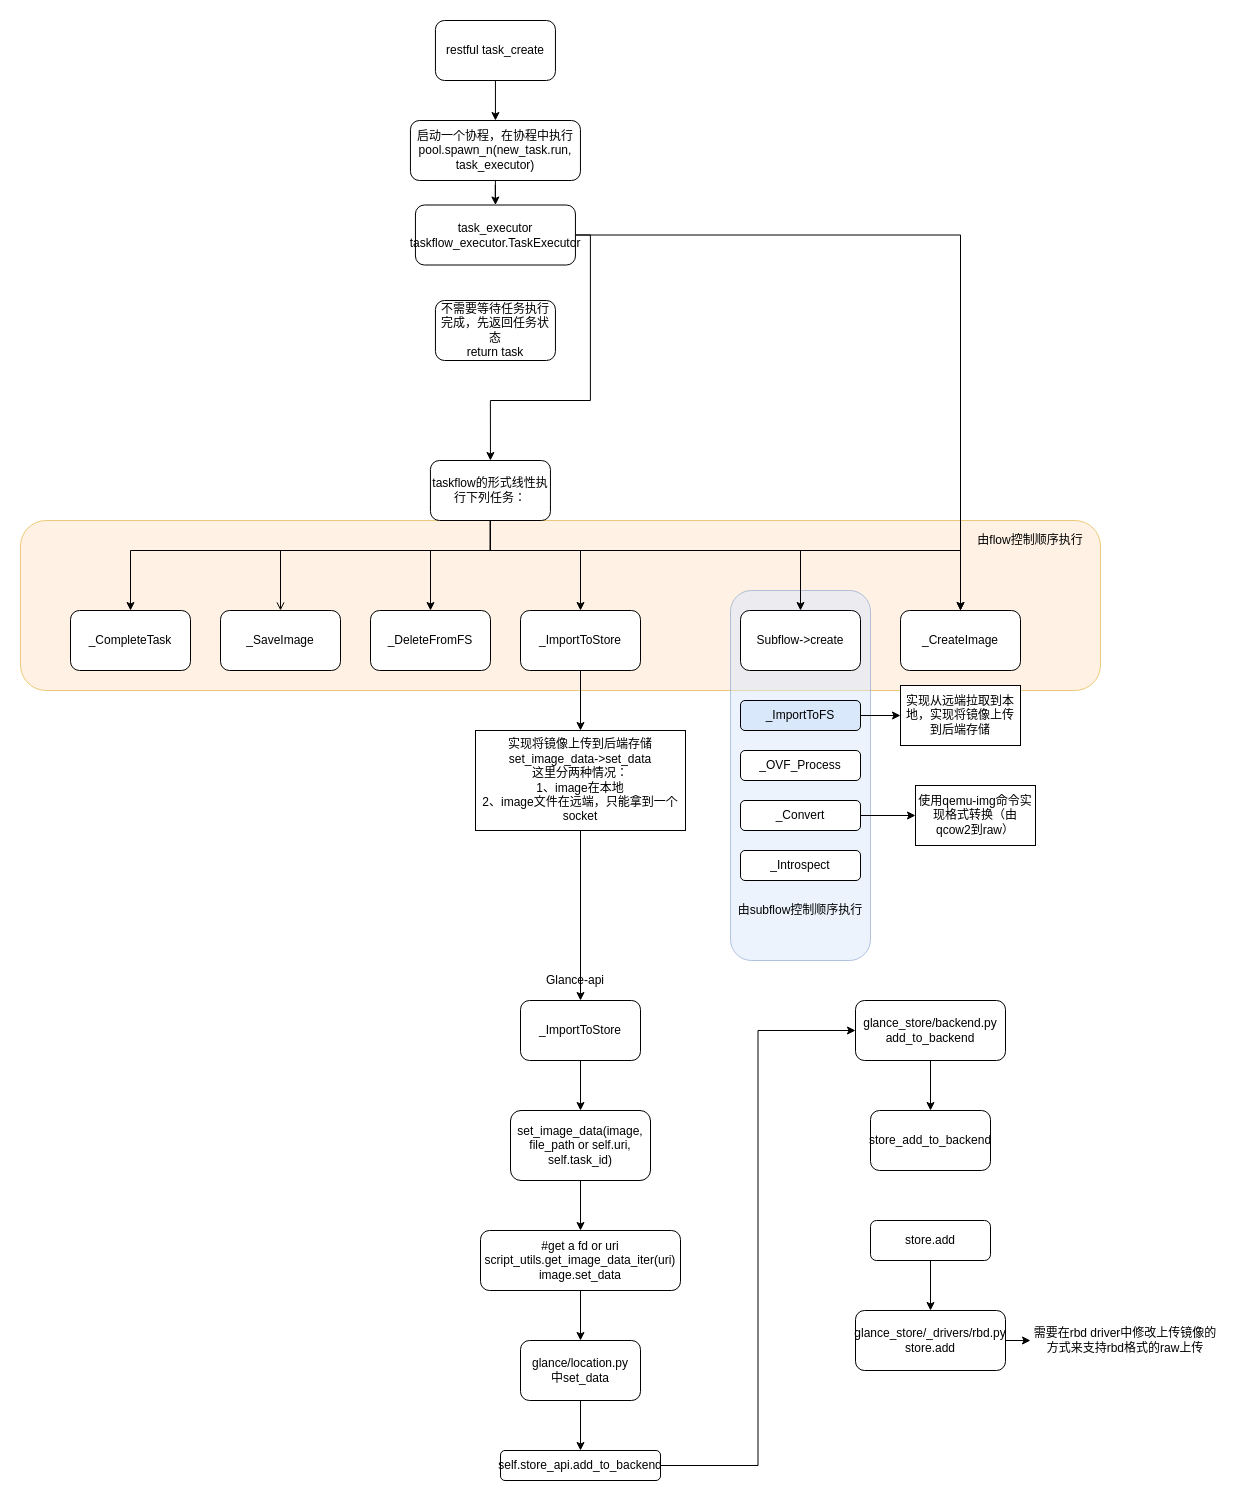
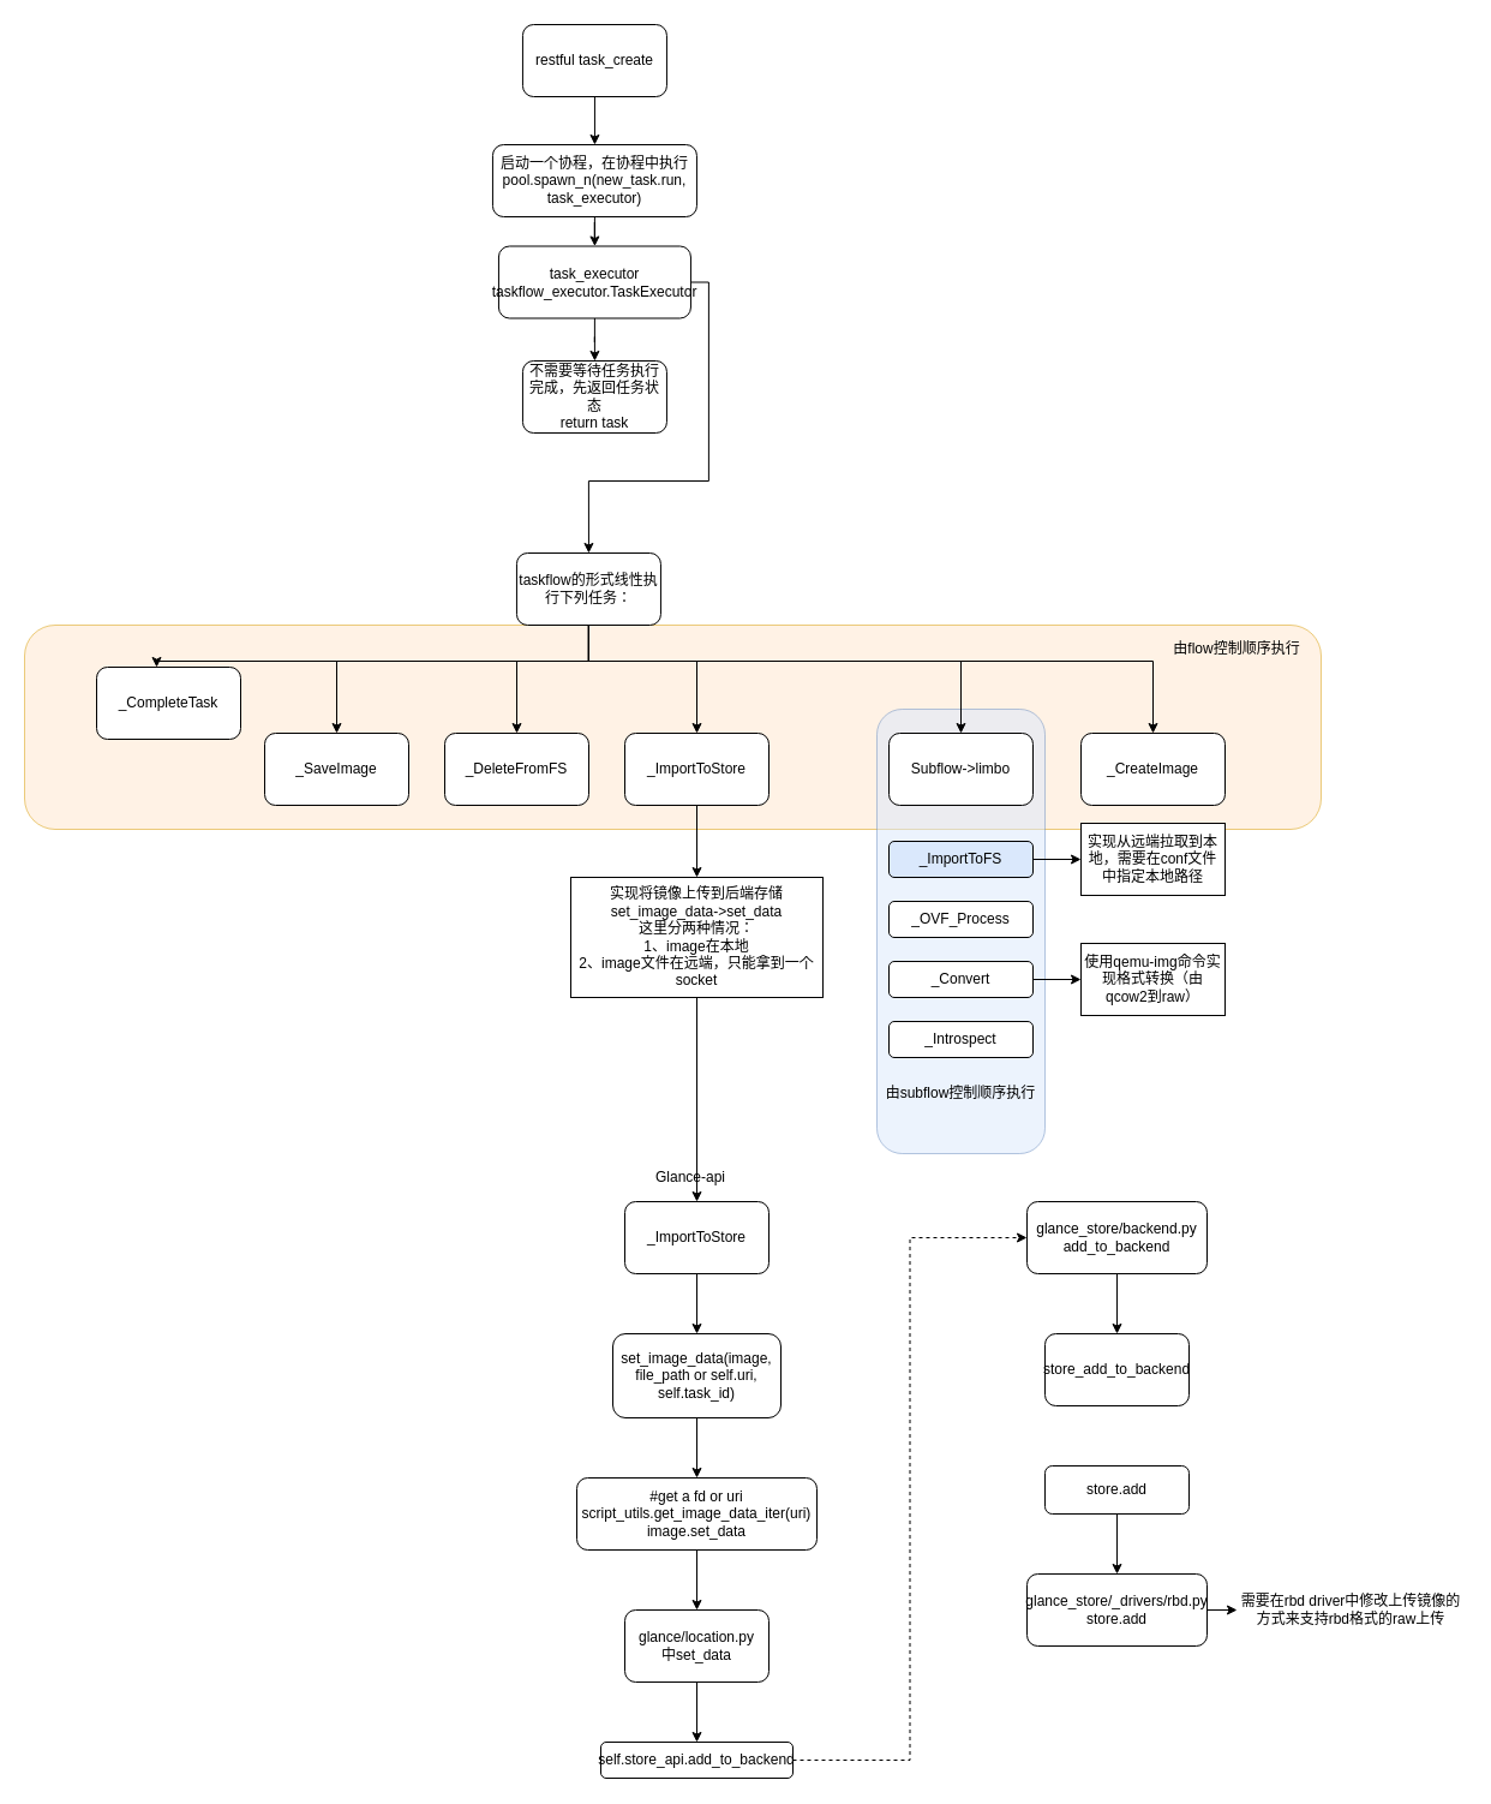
- <mxCell id="7" style="edgeStyle=orthogonalEdgeStyle;rounded=0;orthogonalLoop=1;jettySize=auto;html=1;" parent="1" source="8" target="16" edge="1"><mxGeometry relative="1" as="geometry" /></mxCell>
+ <mxCell id="7" style="edgeStyle=orthogonalEdgeStyle;rounded=0;orthogonalLoop=1;jettySize=auto;html=1;entryX=0.5;entryY=0;entryDx=0;entryDy=0;" parent="1" source="8" target="35" edge="1"><mxGeometry relative="1" as="geometry" /></mxCell>
- <mxCell id="11" style="edgeStyle=orthogonalEdgeStyle;rounded=0;orthogonalLoop=1;jettySize=auto;html=1;endArrow=open;" parent="1" source="15" target="25" edge="1"><mxGeometry relative="1" as="geometry"><Array as="points"><mxPoint x="490" y="550" /><mxPoint x="280" y="550" /></Array></mxGeometry></mxCell>
+ <mxCell id="11" style="edgeStyle=orthogonalEdgeStyle;rounded=0;orthogonalLoop=1;jettySize=auto;html=1;" parent="1" source="15" target="25" edge="1"><mxGeometry relative="1" as="geometry"><Array as="points"><mxPoint x="490" y="550" /><mxPoint x="280" y="550" /></Array></mxGeometry></mxCell>
- <mxCell id="26" value="_CompleteTask" style="rounded=1;whiteSpace=wrap;html=1;" parent="1" vertex="1"><mxGeometry x="70" y="610" width="120" height="60" as="geometry" /></mxCell>
+ <mxCell id="26" value="_CompleteTask" style="rounded=1;whiteSpace=wrap;html=1;" parent="1" vertex="1"><mxGeometry x="80" y="555" width="120" height="60" as="geometry" /></mxCell>
- <mxCell id="17" value="Subflow-&amp;gt;create" style="rounded=1;whiteSpace=wrap;html=1;" parent="1" vertex="1"><mxGeometry x="740" y="610" width="120" height="60" as="geometry" /></mxCell>
+ <mxCell id="17" value="Subflow-&amp;gt;limbo" style="rounded=1;whiteSpace=wrap;html=1;" parent="1" vertex="1"><mxGeometry x="740" y="610" width="120" height="60" as="geometry" /></mxCell>
- <mxCell id="30" value="实现从远端拉取到本地，实现将镜像上传到后端存储" style="rounded=0;whiteSpace=wrap;html=1;" parent="1" vertex="1"><mxGeometry x="900" y="685" width="120" height="60" as="geometry" /></mxCell>
+ <mxCell id="30" value="实现从远端拉取到本地，需要在conf文件中指定本地路径" style="rounded=0;whiteSpace=wrap;html=1;" parent="1" vertex="1"><mxGeometry x="900" y="685" width="120" height="60" as="geometry" /></mxCell>
- <mxCell id="29" value="使用qemu-img命令实现格式转换（由qcow2到raw）" style="rounded=0;whiteSpace=wrap;html=1;" parent="1" vertex="1"><mxGeometry x="915" y="785" width="120" height="60" as="geometry" /></mxCell>
+ <mxCell id="29" value="使用qemu-img命令实现格式转换（由qcow2到raw）" style="rounded=0;whiteSpace=wrap;html=1;" parent="1" vertex="1"><mxGeometry x="900" y="785" width="120" height="60" as="geometry" /></mxCell>
- <mxCell id="46" style="edgeStyle=orthogonalEdgeStyle;rounded=0;orthogonalLoop=1;jettySize=auto;html=1;entryX=0;entryY=0.5;entryDx=0;entryDy=0;" edge="1" parent="1" source="47" target="49"><mxGeometry relative="1" as="geometry" /></mxCell>
+ <mxCell id="46" style="edgeStyle=orthogonalEdgeStyle;rounded=0;orthogonalLoop=1;jettySize=auto;html=1;entryX=0;entryY=0.5;entryDx=0;entryDy=0;dashed=1;" edge="1" parent="1" source="47" target="49"><mxGeometry relative="1" as="geometry" /></mxCell>
